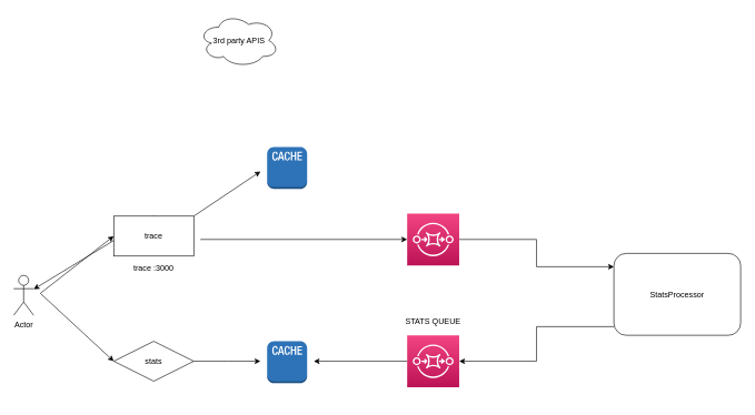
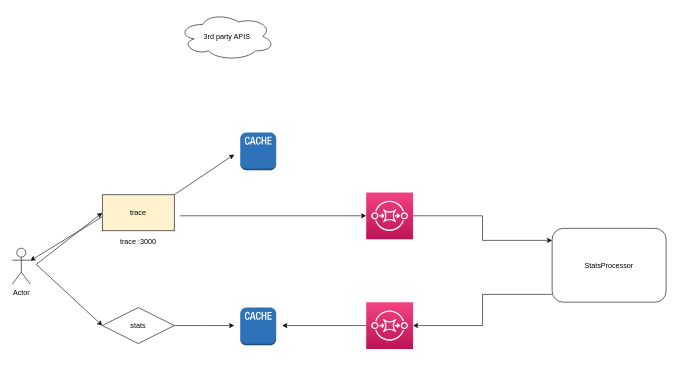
- <mxCell id="12" value="3rd party APIS" style="ellipse;shape=cloud;whiteSpace=wrap;html=1;" parent="1" vertex="1"><mxGeometry x="297.5" y="20" width="120" height="80" as="geometry" /></mxCell>
+ <mxCell id="12" value="3rd party APIS" style="ellipse;shape=cloud;whiteSpace=wrap;html=1;" parent="1" vertex="1"><mxGeometry x="297.5" y="20" width="160" height="80" as="geometry" /></mxCell>
- <mxCell id="17" value="trace" style="rounded=0;whiteSpace=wrap;html=1;" parent="16" vertex="1"><mxGeometry width="120" height="60" as="geometry" /></mxCell>
+ <mxCell id="17" value="trace" style="rounded=0;whiteSpace=wrap;html=1;fillColor=#fff2cc;" parent="16" vertex="1"><mxGeometry width="120" height="60" as="geometry" /></mxCell>
- <mxCell id="21" value="STATS QUEUE" style="text;html=1;strokeColor=none;fillColor=none;align=center;verticalAlign=middle;whiteSpace=wrap;rounded=0;" vertex="1" parent="1"><mxGeometry x="593.25" y="473" width="111.5" height="20" as="geometry" /></mxCell>
